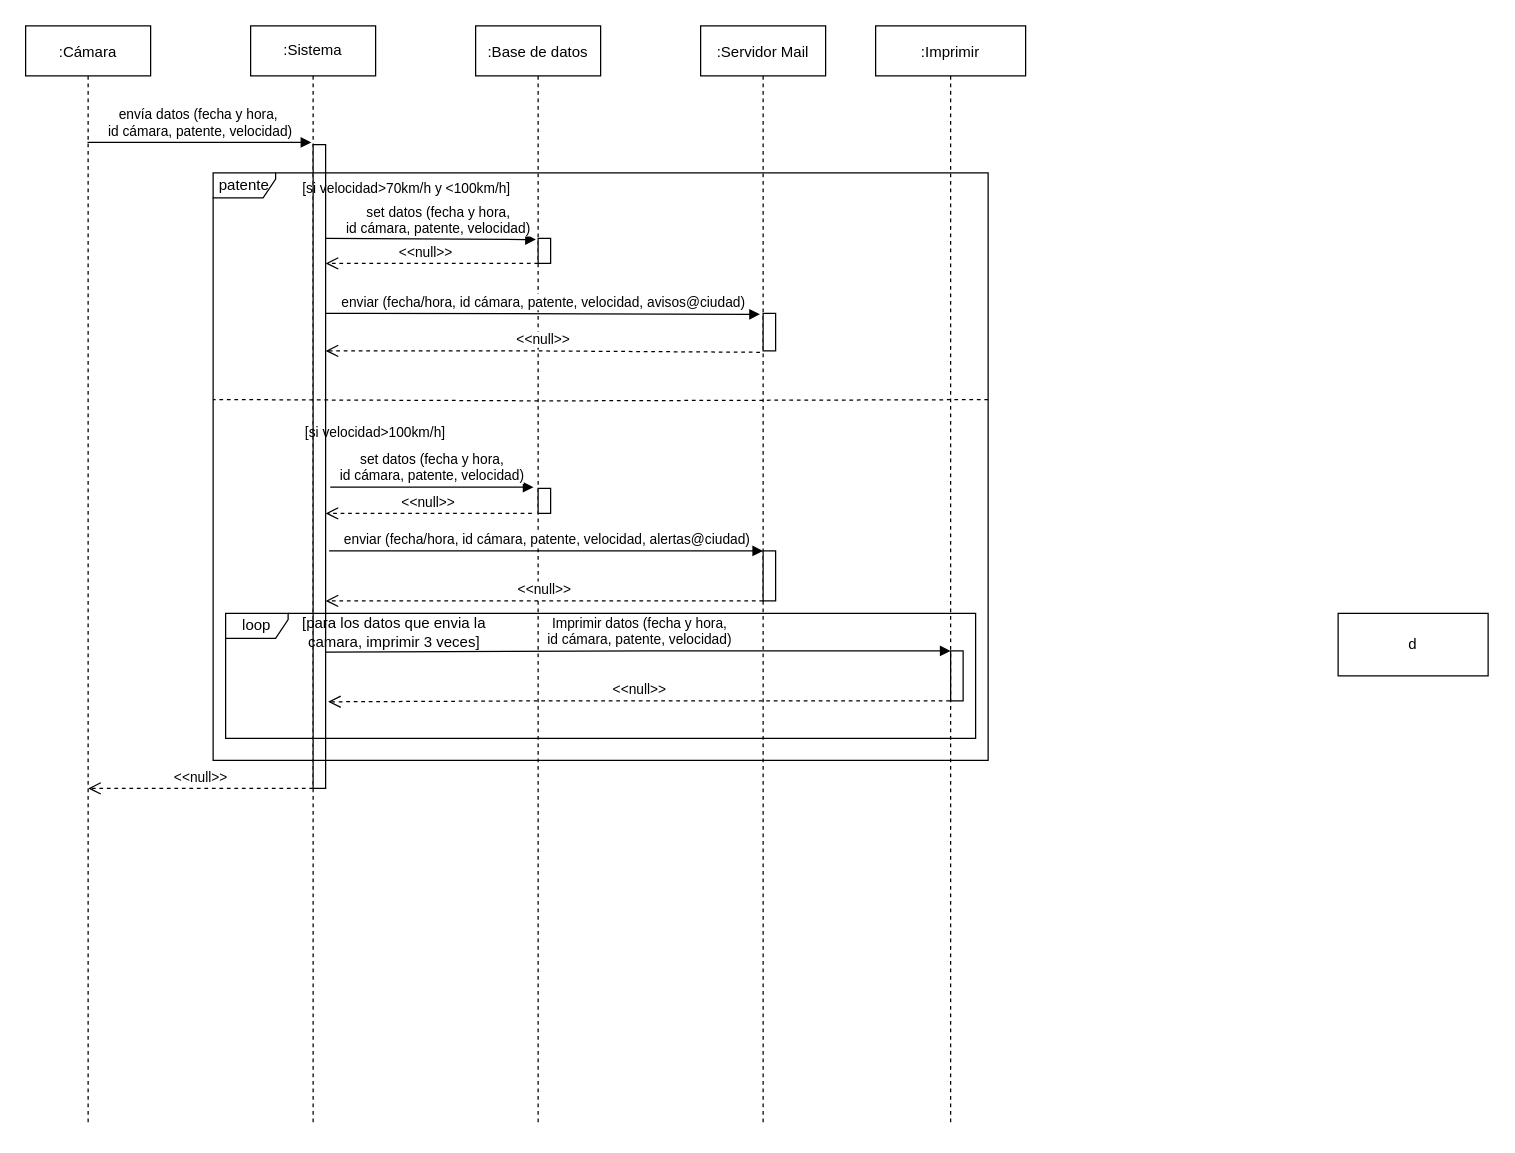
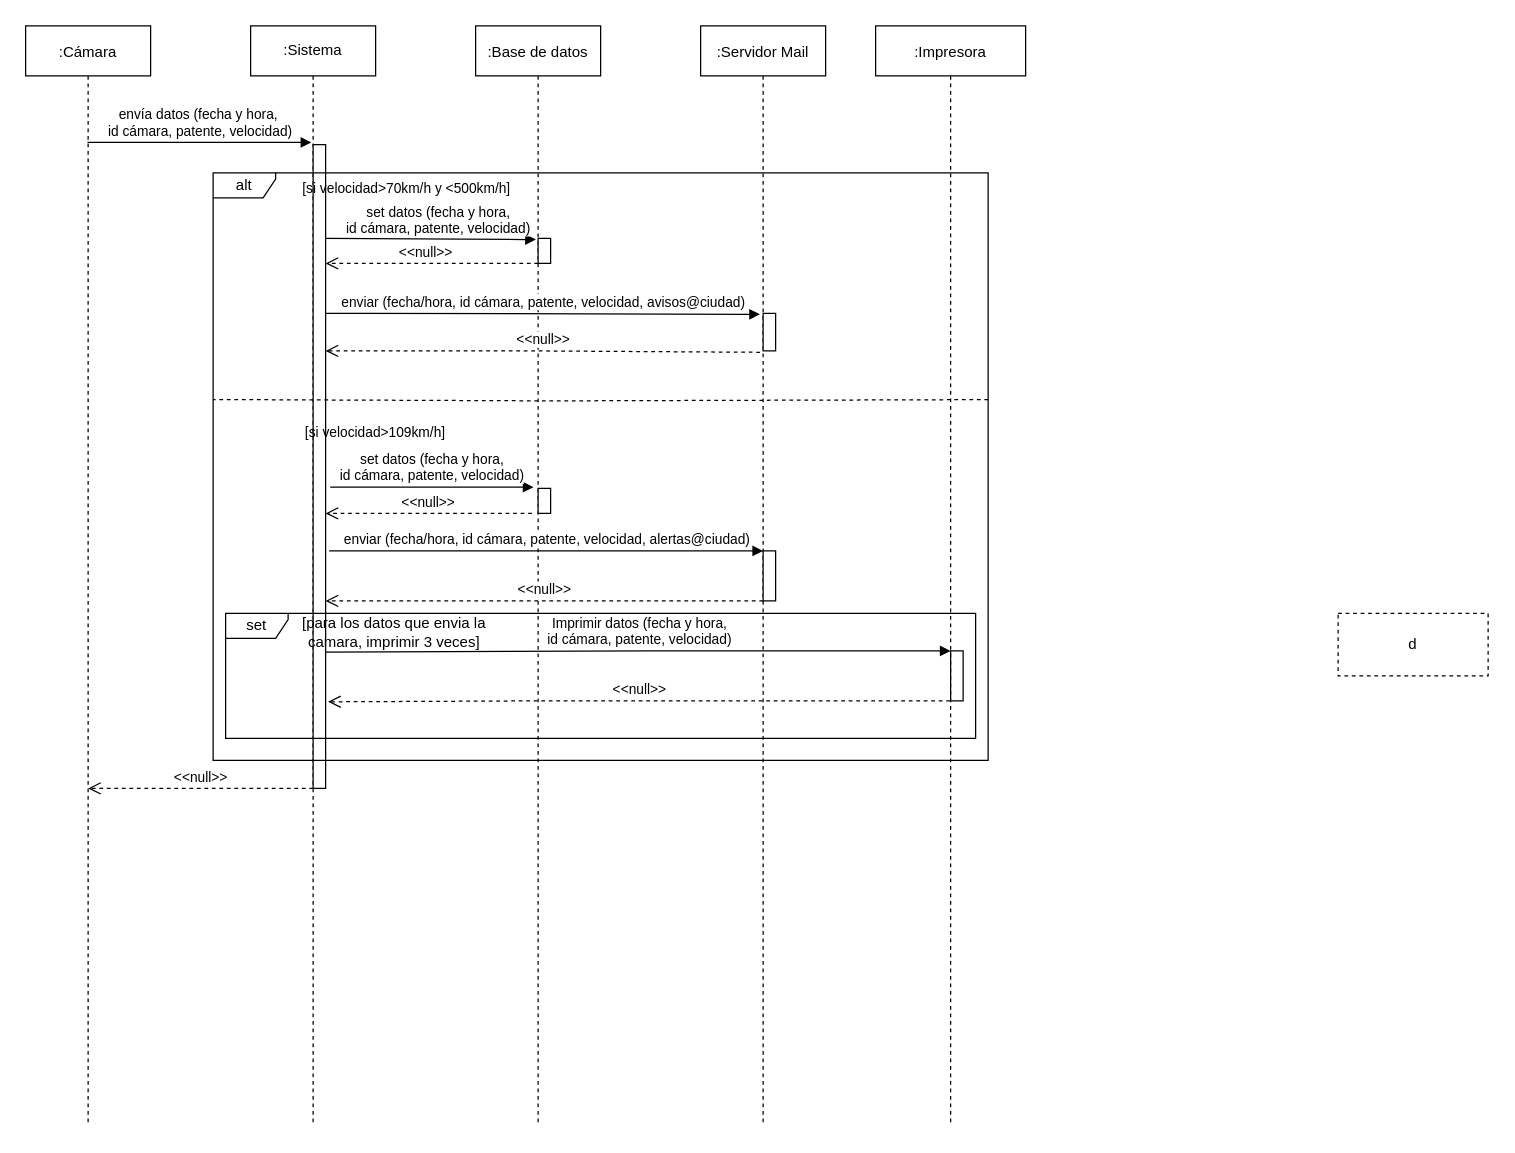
- <mxCell id="22" value=":Imprimir" style="shape=umlLifeline;perimeter=lifelinePerimeter;container=1;collapsible=0;recursiveResize=0;rounded=0;shadow=0;strokeWidth=1;" parent="1" vertex="1"><mxGeometry x="700" y="20" width="120" height="880" as="geometry" /></mxCell>
+ <mxCell id="22" value=":Impresora" style="shape=umlLifeline;perimeter=lifelinePerimeter;container=1;collapsible=0;recursiveResize=0;rounded=0;shadow=0;strokeWidth=1;" parent="1" vertex="1"><mxGeometry x="700" y="20" width="120" height="880" as="geometry" /></mxCell>
- <mxCell id="7" value="patente" style="shape=umlFrame;whiteSpace=wrap;html=1;width=50;height=20;fontSize=12;" parent="6" vertex="1"><mxGeometry x="-210" y="117.5" width="620" height="470" as="geometry" /></mxCell>
+ <mxCell id="7" value="alt" style="shape=umlFrame;whiteSpace=wrap;html=1;width=50;height=20;fontSize=12;" parent="6" vertex="1"><mxGeometry x="-210" y="117.5" width="620" height="470" as="geometry" /></mxCell>
- <mxCell id="24" value="[si velocidad&amp;gt;70km/h y &amp;lt;100km/h]" style="text;html=1;strokeColor=none;fillColor=none;align=center;verticalAlign=middle;whiteSpace=wrap;rounded=0;fontSize=11;" parent="1" vertex="1"><mxGeometry x="230" y="130" width="190" height="40" as="geometry" /></mxCell>
+ <mxCell id="24" value="[si velocidad&amp;gt;70km/h y &amp;lt;500km/h]" style="text;html=1;strokeColor=none;fillColor=none;align=center;verticalAlign=middle;whiteSpace=wrap;rounded=0;fontSize=11;" parent="1" vertex="1"><mxGeometry x="230" y="130" width="190" height="40" as="geometry" /></mxCell>
- <mxCell id="8" value="[si velocidad&amp;gt;100km/h]" style="text;html=1;strokeColor=none;fillColor=none;align=center;verticalAlign=middle;whiteSpace=wrap;rounded=0;fontSize=11;" parent="6" vertex="1"><mxGeometry x="-140" y="310" width="120" height="30" as="geometry" /></mxCell>
+ <mxCell id="8" value="[si velocidad&amp;gt;109km/h]" style="text;html=1;strokeColor=none;fillColor=none;align=center;verticalAlign=middle;whiteSpace=wrap;rounded=0;fontSize=11;" parent="6" vertex="1"><mxGeometry x="-140" y="310" width="120" height="30" as="geometry" /></mxCell>
- <mxCell id="23" value="loop" style="shape=umlFrame;whiteSpace=wrap;html=1;width=50;height=20;" parent="22" vertex="1"><mxGeometry x="-520" y="470" width="600" height="100" as="geometry" /></mxCell>
+ <mxCell id="23" value="set" style="shape=umlFrame;whiteSpace=wrap;html=1;width=50;height=20;" parent="22" vertex="1"><mxGeometry x="-520" y="470" width="600" height="100" as="geometry" /></mxCell>
- <mxCell id="31" value="d" style="whiteSpace=wrap;html=1;" vertex="1" parent="1"><mxGeometry x="1070" y="490" width="120" height="50" as="geometry" /></mxCell>
+ <mxCell id="31" value="d" style="whiteSpace=wrap;html=1;dashed=1;" vertex="1" parent="1"><mxGeometry x="1070" y="490" width="120" height="50" as="geometry" /></mxCell>
